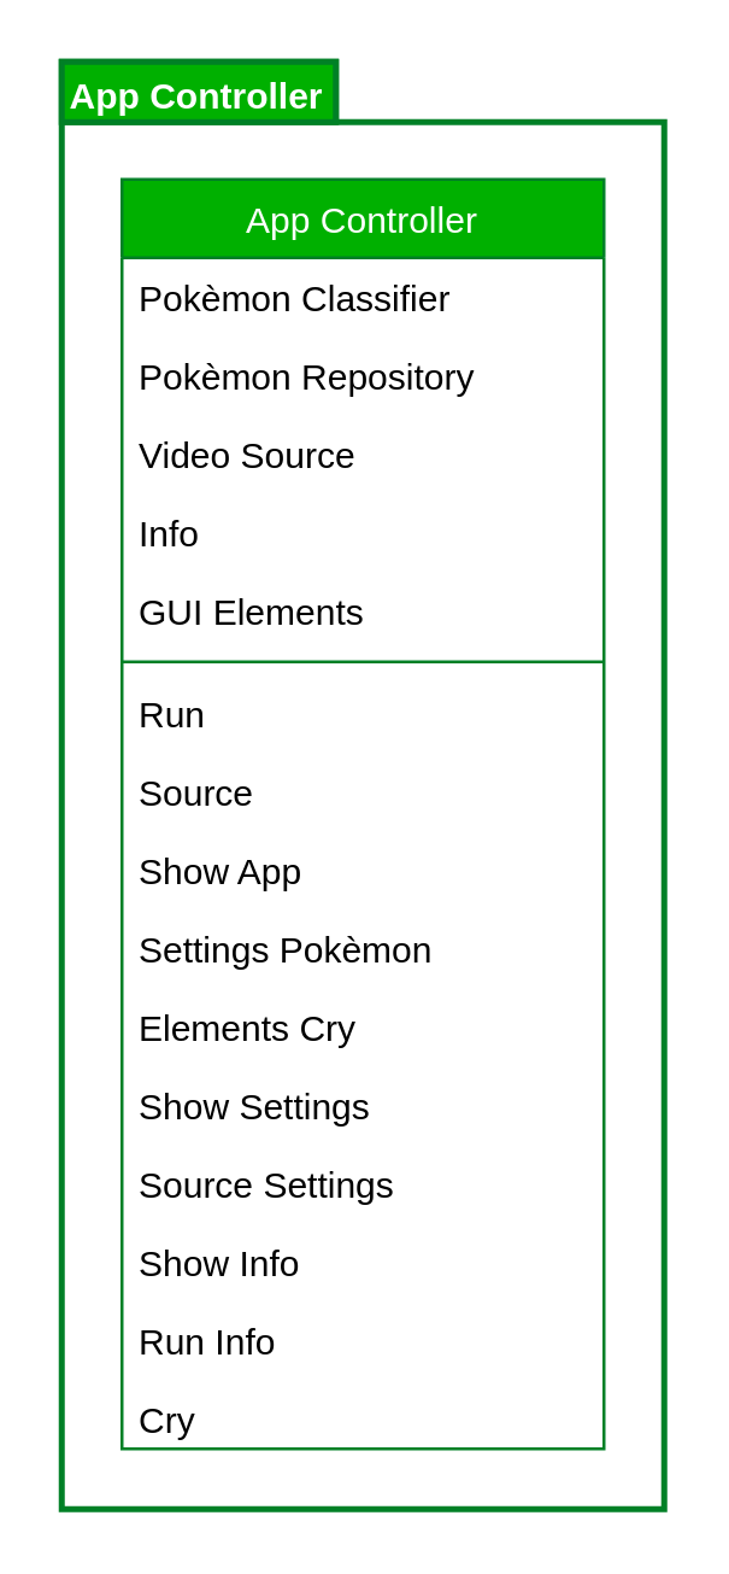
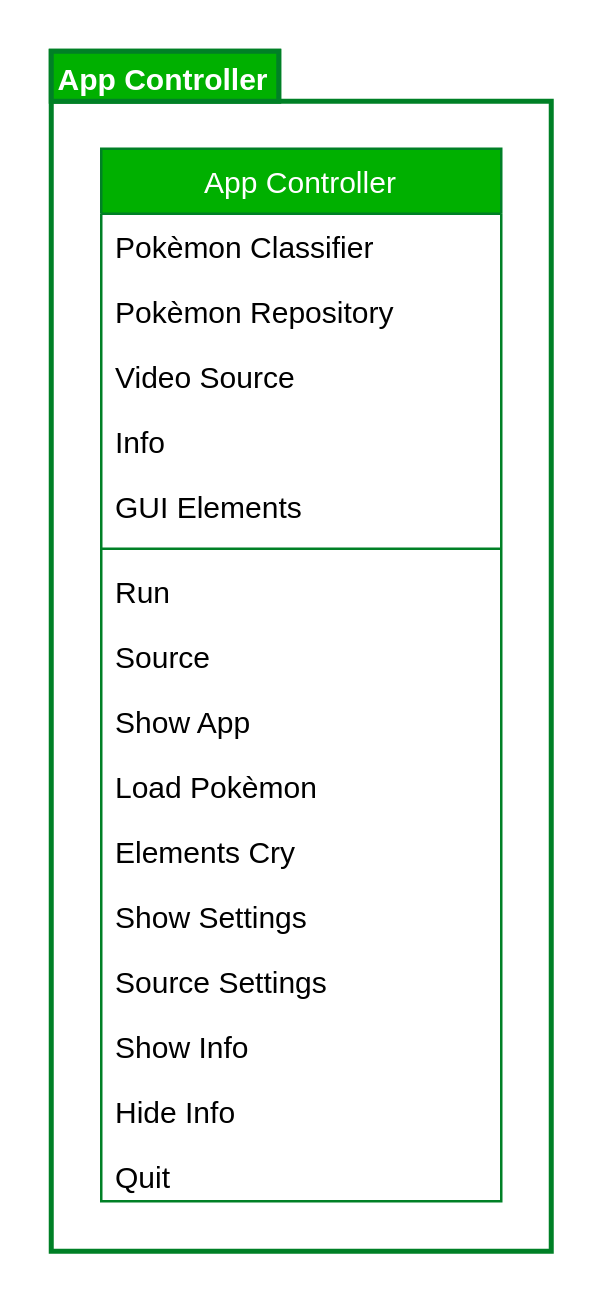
- <mxCell id="13" value="Settings Pokèmon" style="text;align=left;verticalAlign=top;spacingLeft=4;spacingRight=4;overflow=hidden;rotatable=0;points=[[0,0.5],[1,0.5]];portConstraint=eastwest;" vertex="1" parent="3"><mxGeometry y="242" width="160" height="26" as="geometry" /></mxCell>
+ <mxCell id="13" value="Load Pokèmon" style="text;align=left;verticalAlign=top;spacingLeft=4;spacingRight=4;overflow=hidden;rotatable=0;points=[[0,0.5],[1,0.5]];portConstraint=eastwest;" vertex="1" parent="3"><mxGeometry y="242" width="160" height="26" as="geometry" /></mxCell>
- <mxCell id="18" value="Run Info" style="text;align=left;verticalAlign=top;spacingLeft=4;spacingRight=4;overflow=hidden;rotatable=0;points=[[0,0.5],[1,0.5]];portConstraint=eastwest;" vertex="1" parent="3"><mxGeometry y="372" width="160" height="26" as="geometry" /></mxCell>
+ <mxCell id="18" value="Hide Info" style="text;align=left;verticalAlign=top;spacingLeft=4;spacingRight=4;overflow=hidden;rotatable=0;points=[[0,0.5],[1,0.5]];portConstraint=eastwest;" vertex="1" parent="3"><mxGeometry y="372" width="160" height="26" as="geometry" /></mxCell>
- <mxCell id="19" value="Cry" style="text;align=left;verticalAlign=top;spacingLeft=4;spacingRight=4;overflow=hidden;rotatable=0;points=[[0,0.5],[1,0.5]];portConstraint=eastwest;" vertex="1" parent="3"><mxGeometry y="398" width="160" height="22" as="geometry" /></mxCell>
+ <mxCell id="19" value="Quit" style="text;align=left;verticalAlign=top;spacingLeft=4;spacingRight=4;overflow=hidden;rotatable=0;points=[[0,0.5],[1,0.5]];portConstraint=eastwest;" vertex="1" parent="3"><mxGeometry y="398" width="160" height="22" as="geometry" /></mxCell>
